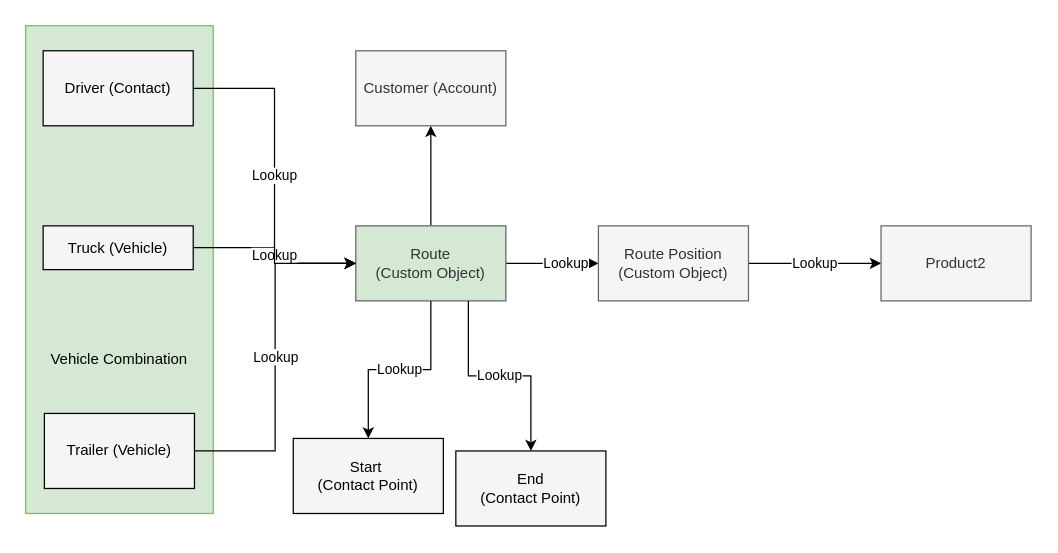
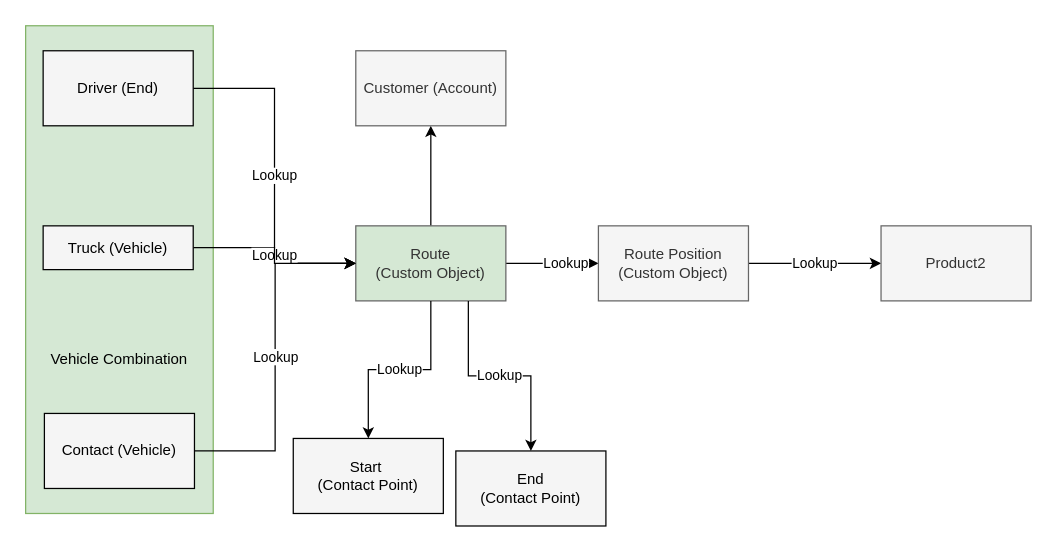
- <mxCell id="20" value="Driver (Contact)" style="rounded=0;whiteSpace=wrap;html=1;fillColor=#F5F5F5;" parent="1" vertex="1"><mxGeometry x="34" y="40" width="120" height="60" as="geometry" /></mxCell>
+ <mxCell id="20" value="Driver (End)" style="rounded=0;whiteSpace=wrap;html=1;fillColor=#F5F5F5;" parent="1" vertex="1"><mxGeometry x="34" y="40" width="120" height="60" as="geometry" /></mxCell>
- <mxCell id="16" value="Trailer (Vehicle)" style="rounded=0;whiteSpace=wrap;html=1;fillColor=#F5F5F5;" parent="1" vertex="1"><mxGeometry x="35" y="330" width="120" height="60" as="geometry" /></mxCell>
+ <mxCell id="16" value="Contact (Vehicle)" style="rounded=0;whiteSpace=wrap;html=1;fillColor=#F5F5F5;" parent="1" vertex="1"><mxGeometry x="35" y="330" width="120" height="60" as="geometry" /></mxCell>
